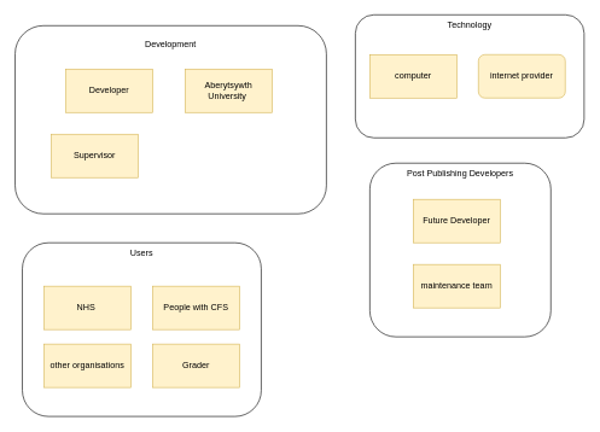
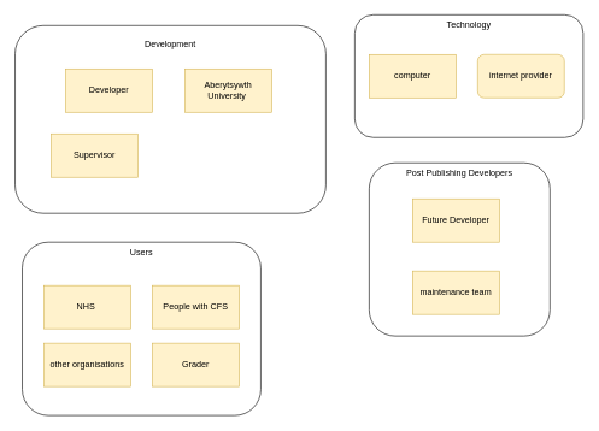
- <mxCell id="16" value="maintenance team" style="rounded=0;whiteSpace=wrap;html=1;fillColor=#fff2cc;strokeColor=#d6b656;" vertex="1" parent="1"><mxGeometry x="570" y="365" width="120" height="60" as="geometry" /></mxCell>
+ <mxCell id="16" value="maintenance team" style="rounded=0;whiteSpace=wrap;html=1;fillColor=#fff2cc;strokeColor=#d6b656;" vertex="1" parent="1"><mxGeometry x="570" y="375" width="120" height="60" as="geometry" /></mxCell>
